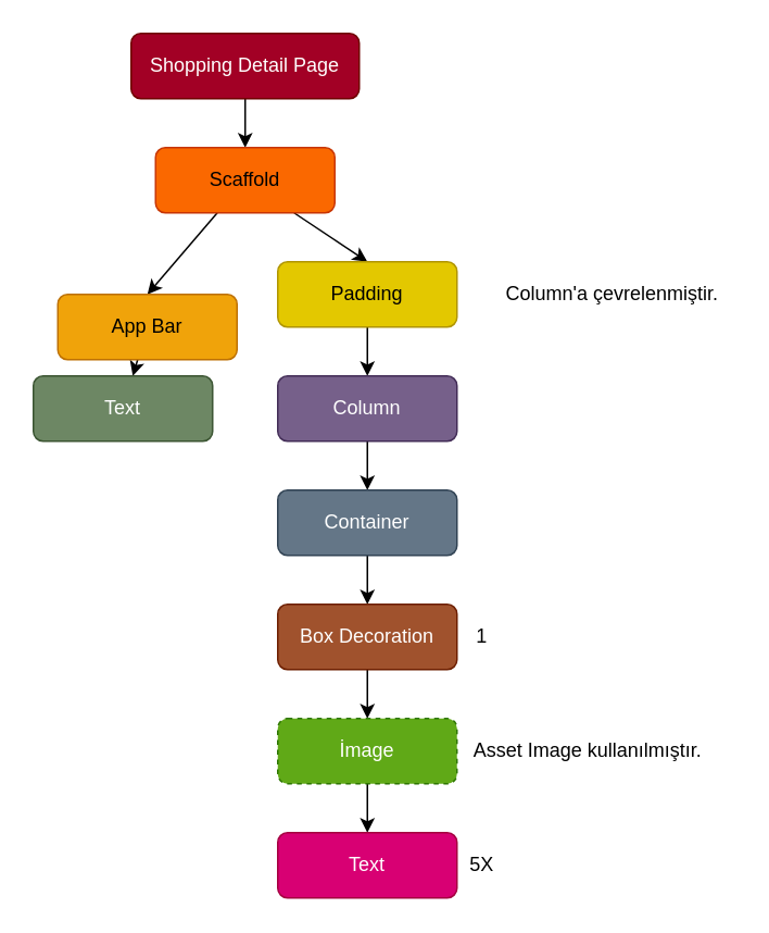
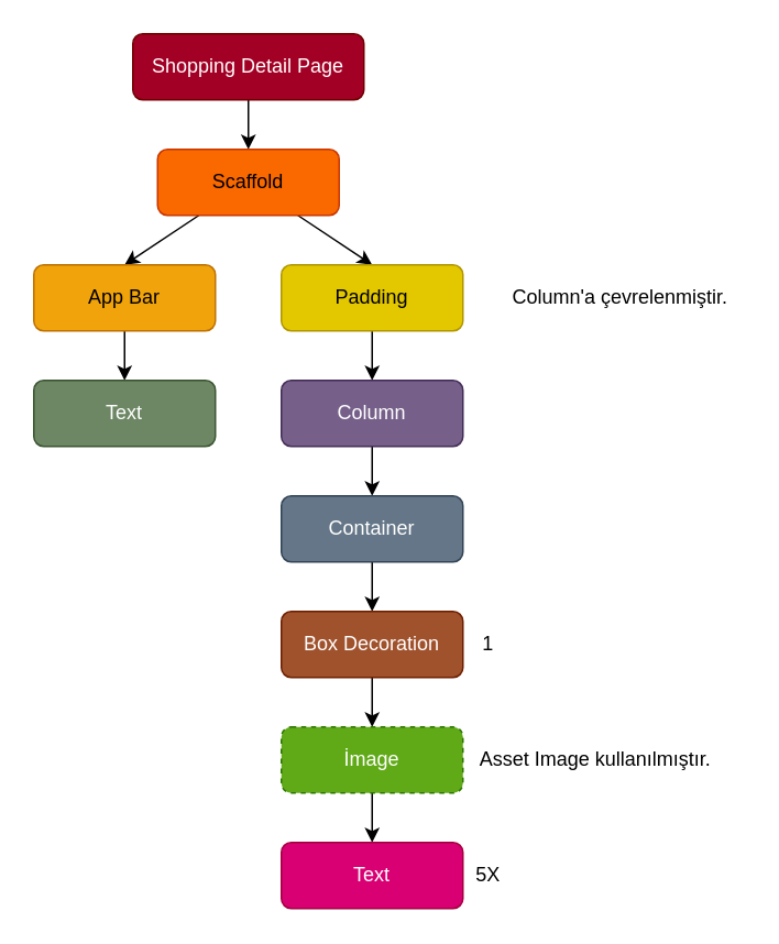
- <mxCell id="8" value="App Bar" style="rounded=1;whiteSpace=wrap;html=1;fillColor=#f0a30a;strokeColor=#BD7000;fontColor=#000000;" parent="1" vertex="1"><mxGeometry x="35" y="180" width="110" height="40" as="geometry" /></mxCell>
+ <mxCell id="8" value="App Bar" style="rounded=1;whiteSpace=wrap;html=1;fillColor=#f0a30a;strokeColor=#BD7000;fontColor=#000000;" parent="1" vertex="1"><mxGeometry x="20" y="160" width="110" height="40" as="geometry" /></mxCell>
